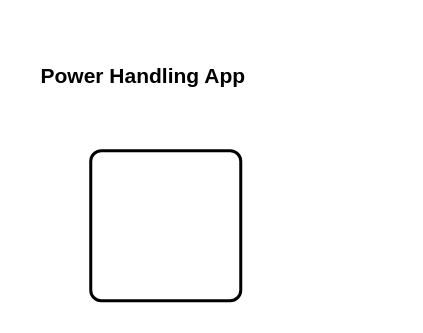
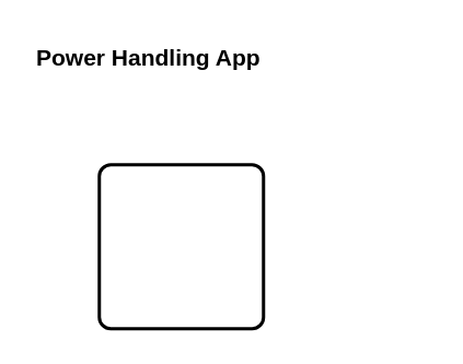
- <mxCell id="3" value="&lt;b&gt;Power Handling App&lt;/b&gt;" style="text;strokeColor=none;align=left;fillColor=none;html=1;verticalAlign=middle;whiteSpace=wrap;rounded=0;fontSize=14;" vertex="1" parent="1"><mxGeometry x="25" y="35" width="240" height="30" as="geometry" /></mxCell>
+ <mxCell id="3" value="&lt;b&gt;Power Handling App&lt;/b&gt;" style="text;strokeColor=none;align=left;fillColor=none;html=1;verticalAlign=middle;whiteSpace=wrap;rounded=0;fontSize=14;" vertex="1" parent="1"><mxGeometry width="240" height="30" as="geometry" x="20" y="20" /></mxCell>
